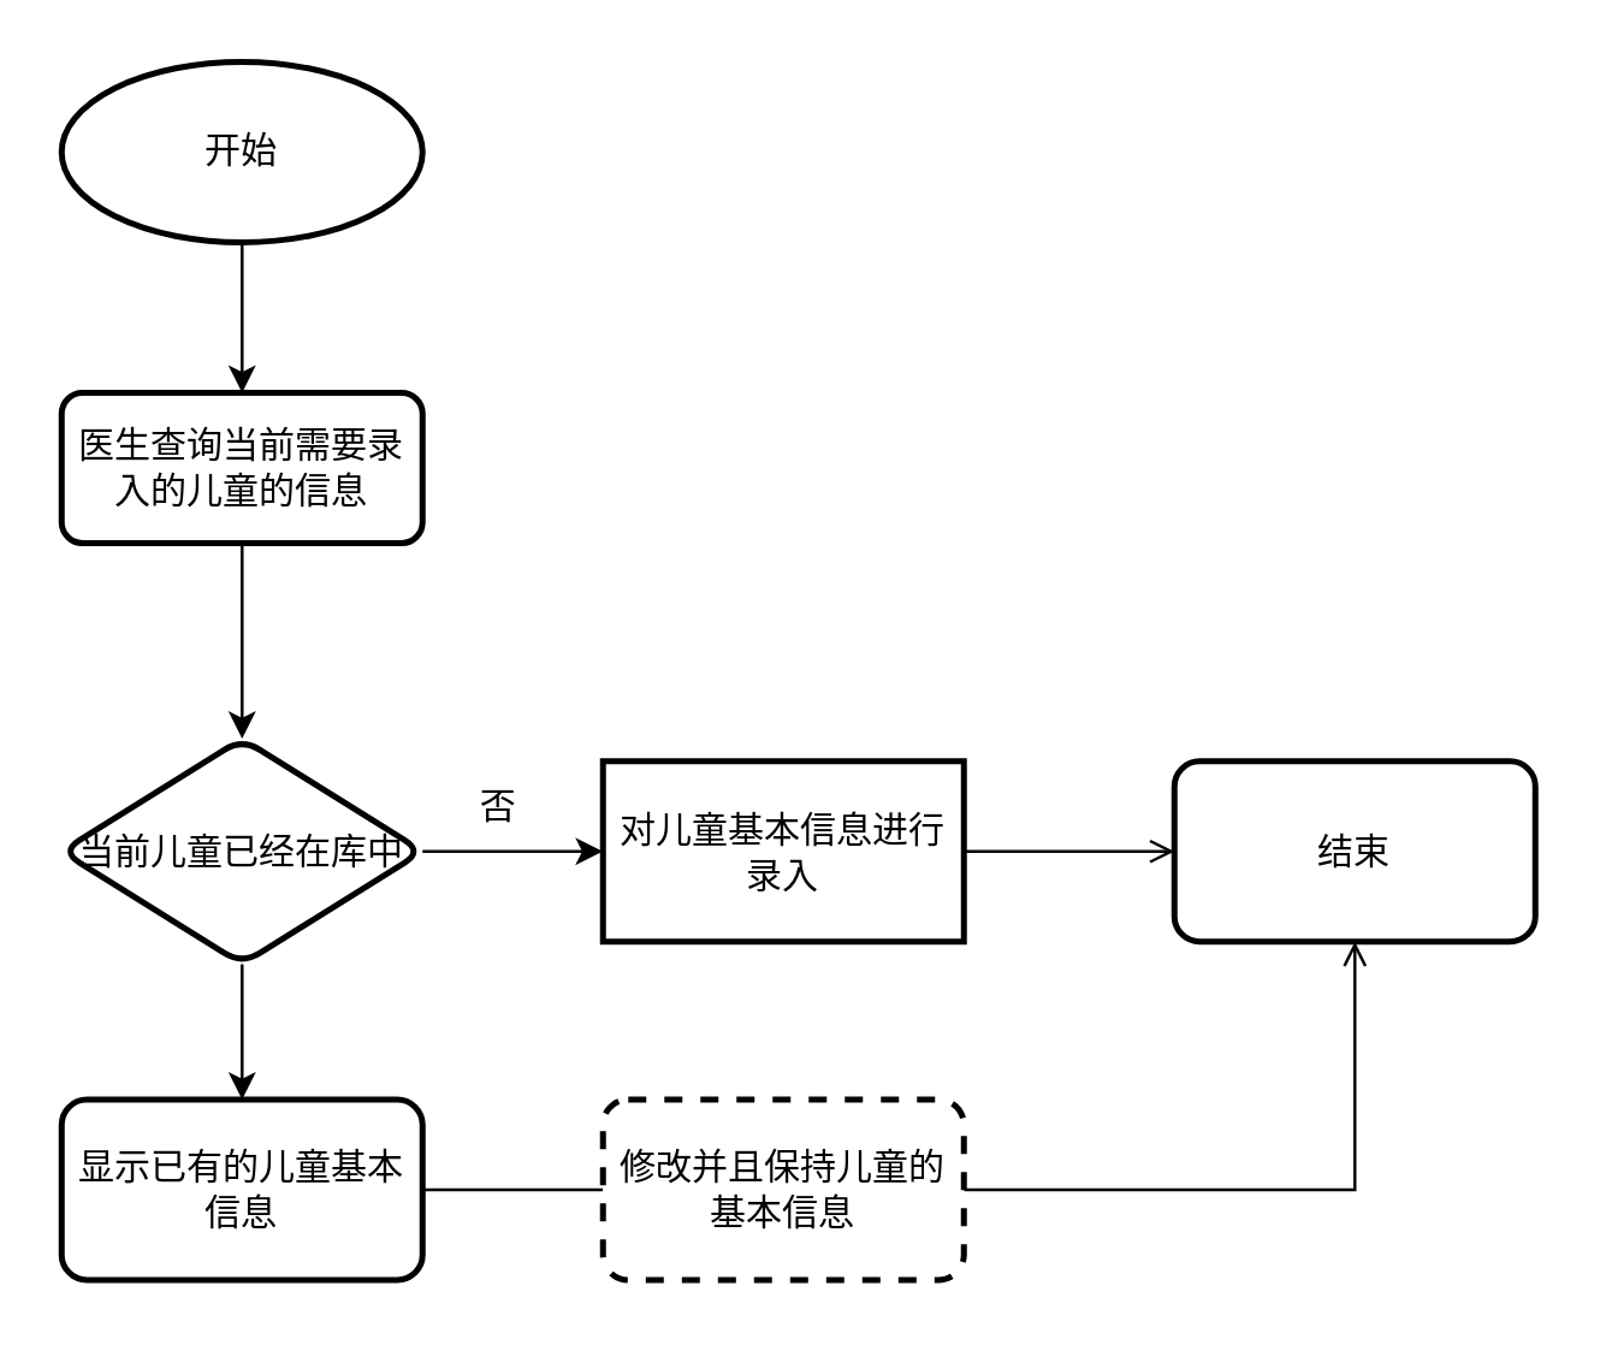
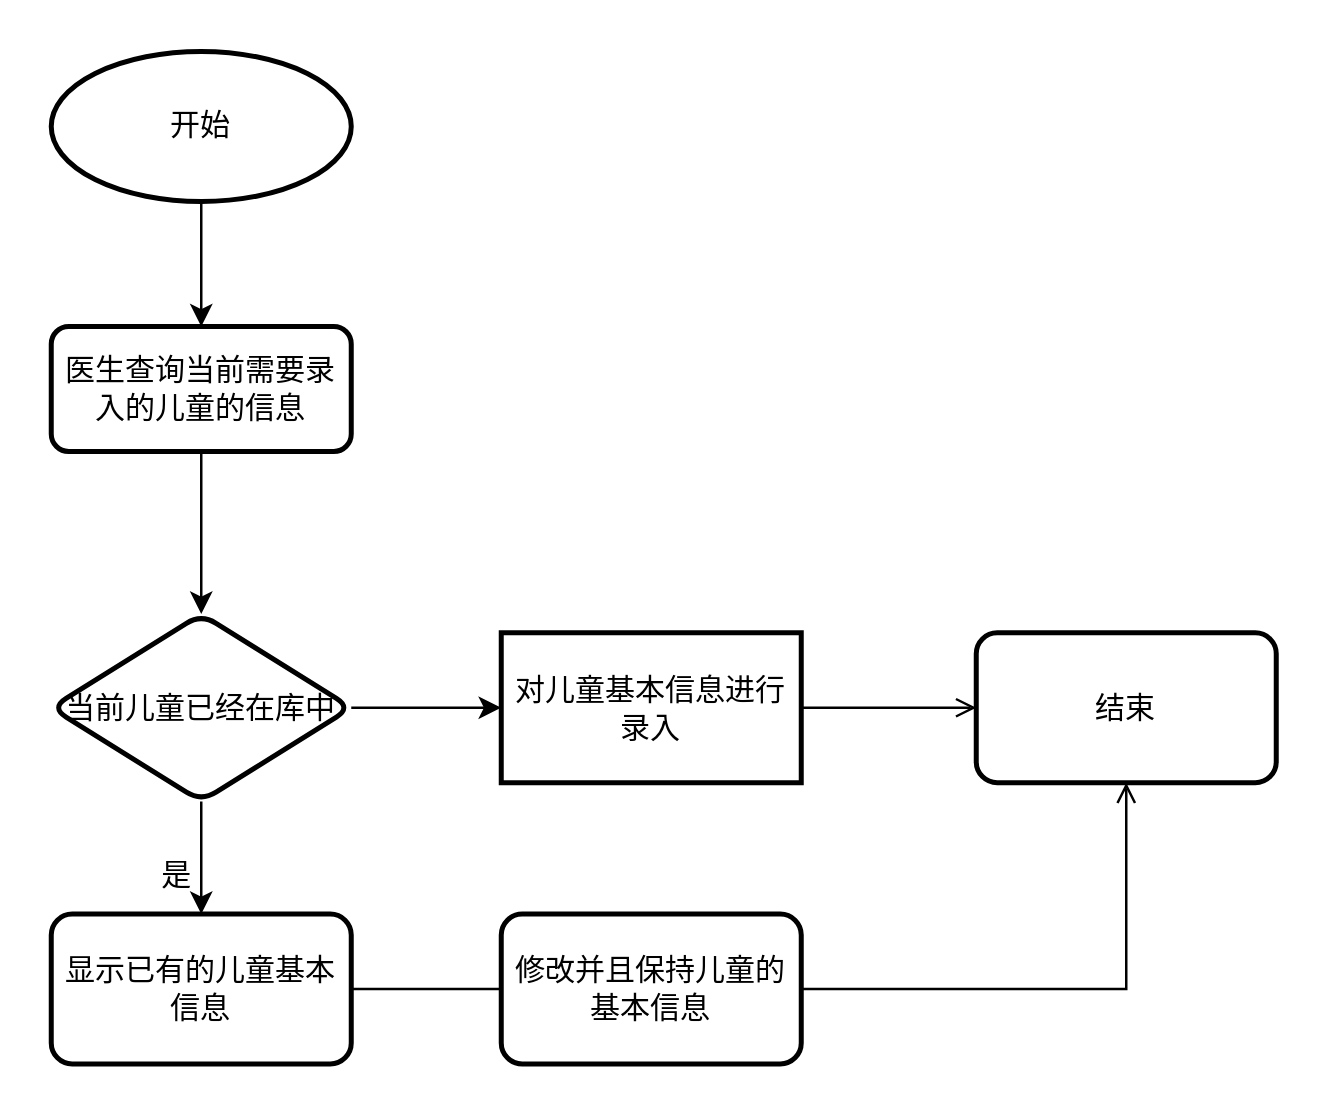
- <mxCell id="11" value="否" style="text;html=1;align=center;verticalAlign=middle;resizable=0;points=[];autosize=1;strokeColor=none;fillColor=none;" vertex="1" parent="1"><mxGeometry x="145" y="252.5" width="40" height="30" as="geometry" /></mxCell>
+ <mxCell id="14" value="是" style="text;html=1;align=center;verticalAlign=middle;resizable=0;points=[];autosize=1;strokeColor=none;fillColor=none;" vertex="1" parent="1"><mxGeometry x="50" y="335" width="40" height="30" as="geometry" /></mxCell>
- <mxCell id="16" value="修改并且保持儿童的基本信息" style="whiteSpace=wrap;html=1;rounded=1;arcSize=14;strokeWidth=2;dashed=1;" vertex="1" parent="1"><mxGeometry x="200" y="365" width="120" height="60" as="geometry" /></mxCell>
+ <mxCell id="16" value="修改并且保持儿童的基本信息" style="whiteSpace=wrap;html=1;rounded=1;arcSize=14;strokeWidth=2;" vertex="1" parent="1"><mxGeometry x="200" y="365" width="120" height="60" as="geometry" /></mxCell>
